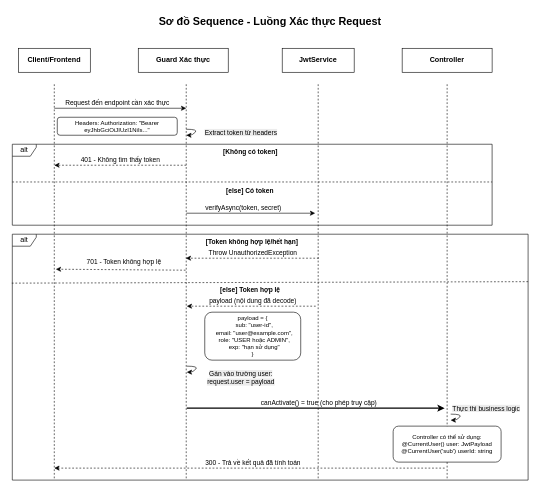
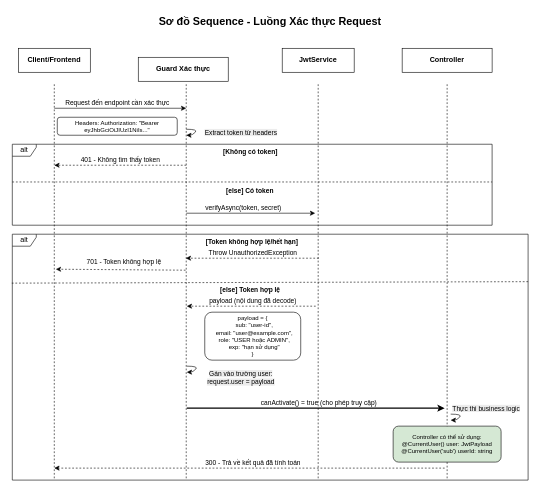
- <mxCell id="5" value="Guard Xác thực" style="rounded=0;whiteSpace=wrap;html=1;fontStyle=1;" parent="1" vertex="1"><mxGeometry x="230" y="80" width="150" height="40" as="geometry" /></mxCell>
+ <mxCell id="5" value="Guard Xác thực" style="rounded=0;whiteSpace=wrap;html=1;fontStyle=1;" parent="1" vertex="1"><mxGeometry x="230" y="95" width="150" height="40" as="geometry" /></mxCell>
- <mxCell id="31" value="Controller có thể sử dụng:&lt;br&gt;@CurrentUser() user: JwtPayload&lt;br&gt;@CurrentUser('sub') userId: string" style="rounded=1;whiteSpace=wrap;html=1;fontSize=10;" parent="1" vertex="1"><mxGeometry x="655" y="710" width="180" height="60" as="geometry" /></mxCell>
+ <mxCell id="31" value="Controller có thể sử dụng:&lt;br&gt;@CurrentUser() user: JwtPayload&lt;br&gt;@CurrentUser('sub') userId: string" style="rounded=1;whiteSpace=wrap;html=1;fontSize=10;fillColor=#d5e8d4;" parent="1" vertex="1"><mxGeometry x="655" y="710" width="180" height="60" as="geometry" /></mxCell>
